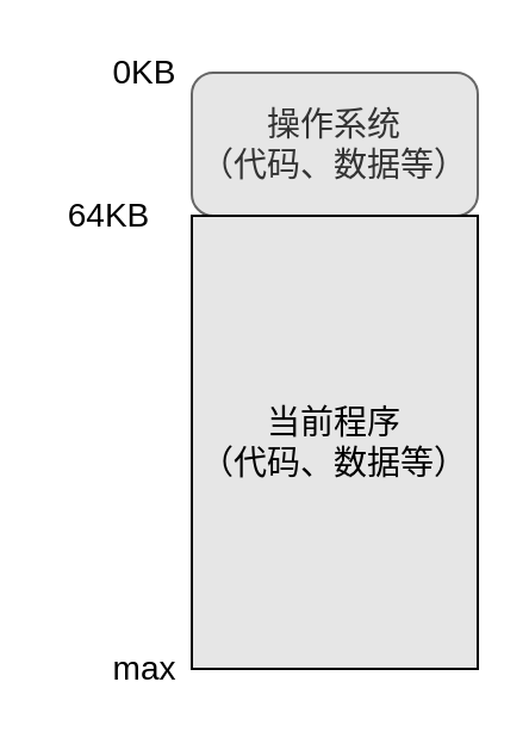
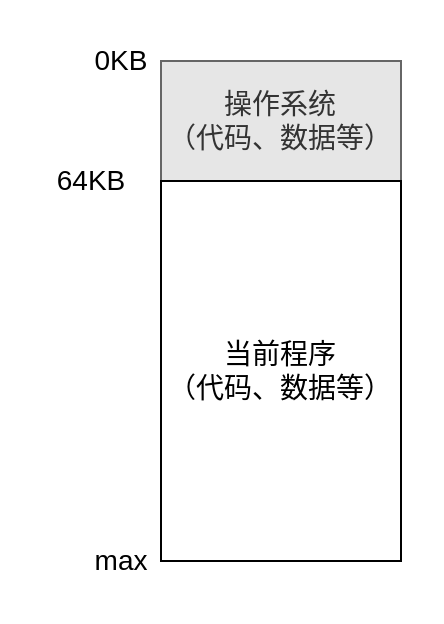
- <mxCell id="2" value="操作系统&lt;br style=&quot;font-size: 14px;&quot;&gt;（代码、数据等）" style="whiteSpace=wrap;html=1;fontSize=14;strokeColor=#666666;fontColor=#333333;fillColor=#E6E6E6;rounded=1;" vertex="1" parent="1"><mxGeometry x="80" y="30" width="120" height="60" as="geometry" /></mxCell>
+ <mxCell id="2" value="操作系统&lt;br style=&quot;font-size: 14px;&quot;&gt;（代码、数据等）" style="rounded=0;whiteSpace=wrap;html=1;fontSize=14;strokeColor=#666666;fontColor=#333333;fillColor=#E6E6E6;" vertex="1" parent="1"><mxGeometry x="80" y="30" width="120" height="60" as="geometry" /></mxCell>
- <mxCell id="3" value="当前程序&lt;br&gt;（代码、数据等）" style="rounded=0;whiteSpace=wrap;html=1;fontSize=14;fillColor=#e6e6e6;" vertex="1" parent="1"><mxGeometry x="80" y="90" width="120" height="190" as="geometry" /></mxCell>
+ <mxCell id="3" value="当前程序&lt;br&gt;（代码、数据等）" style="rounded=0;whiteSpace=wrap;html=1;fontSize=14;" vertex="1" parent="1"><mxGeometry x="80" y="90" width="120" height="190" as="geometry" /></mxCell>
